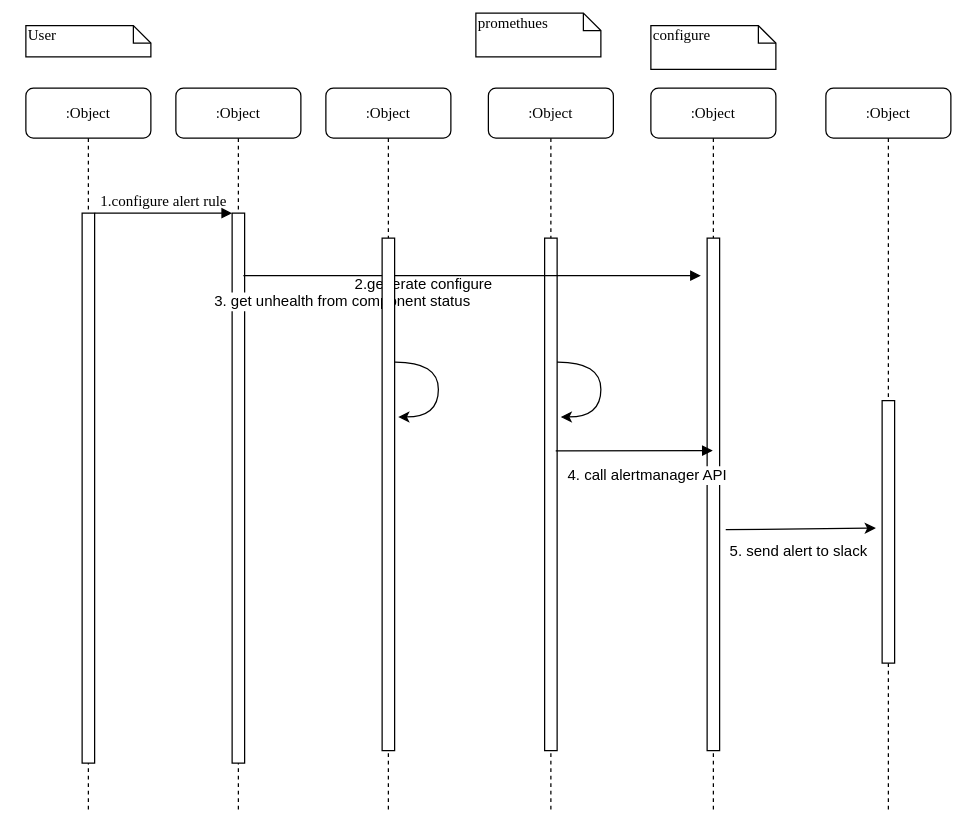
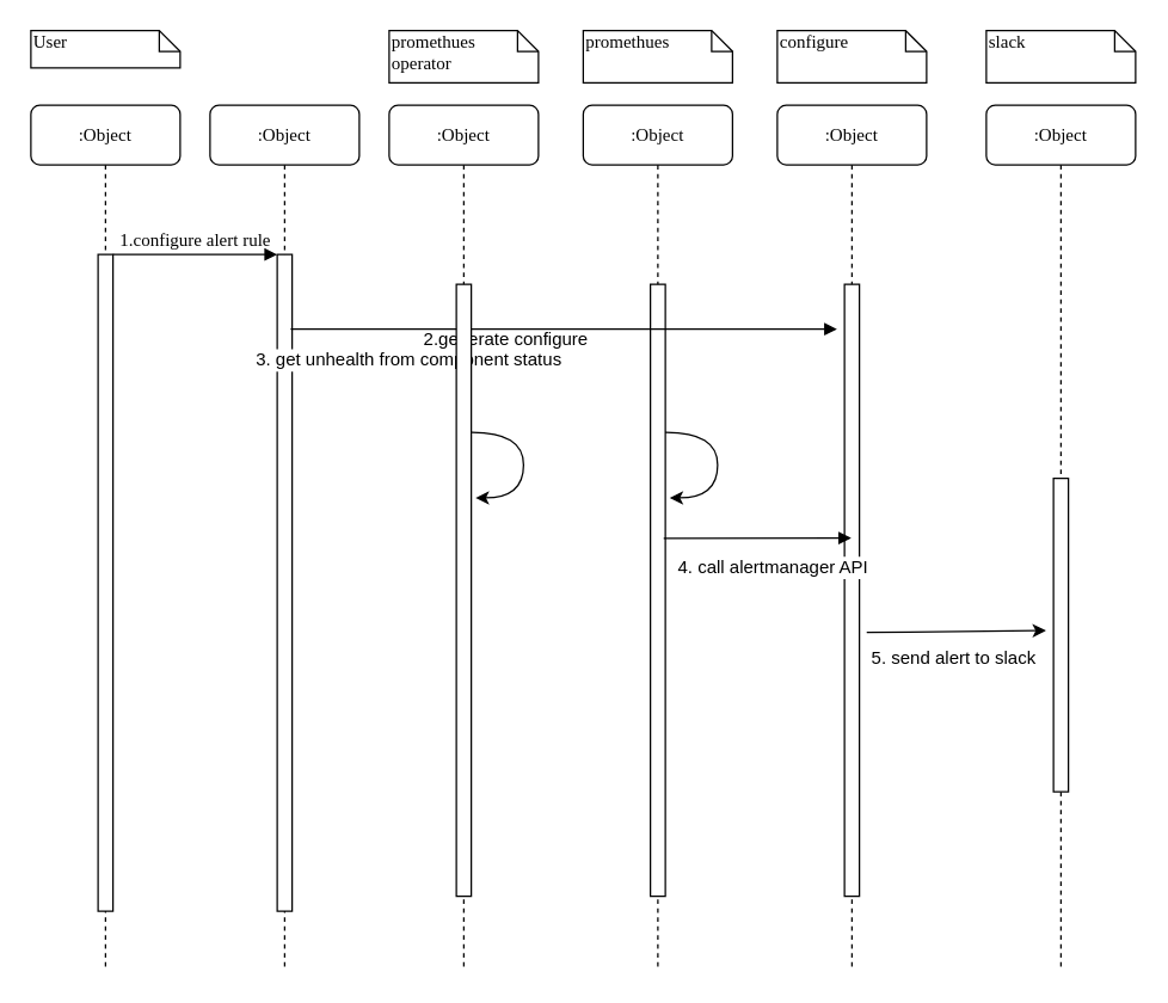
- <mxCell id="15" value="promethues" style="shape=note;whiteSpace=wrap;html=1;size=14;verticalAlign=top;align=left;spacingTop=-6;rounded=0;shadow=0;comic=0;labelBackgroundColor=none;strokeWidth=1;fontFamily=Verdana;fontSize=12" vertex="1" parent="1"><mxGeometry x="380" y="10" width="100" height="35" as="geometry" /></mxCell>
+ <mxCell id="15" value="promethues" style="shape=note;whiteSpace=wrap;html=1;size=14;verticalAlign=top;align=left;spacingTop=-6;rounded=0;shadow=0;comic=0;labelBackgroundColor=none;strokeWidth=1;fontFamily=Verdana;fontSize=12" vertex="1" parent="1"><mxGeometry x="390" y="20" width="100" height="35" as="geometry" /></mxCell>
+ <mxCell id="28" value="promethues&lt;br&gt;operator" style="shape=note;whiteSpace=wrap;html=1;size=14;verticalAlign=top;align=left;spacingTop=-6;rounded=0;shadow=0;comic=0;labelBackgroundColor=none;strokeWidth=1;fontFamily=Verdana;fontSize=12" vertex="1" parent="1"><mxGeometry x="260" y="20" width="100" height="35" as="geometry" /></mxCell>
+ <mxCell id="17" value="slack" style="shape=note;whiteSpace=wrap;html=1;size=14;verticalAlign=top;align=left;spacingTop=-6;rounded=0;shadow=0;comic=0;labelBackgroundColor=none;strokeWidth=1;fontFamily=Verdana;fontSize=12" vertex="1" parent="1"><mxGeometry x="660" y="20" width="100" height="35" as="geometry" /></mxCell>
